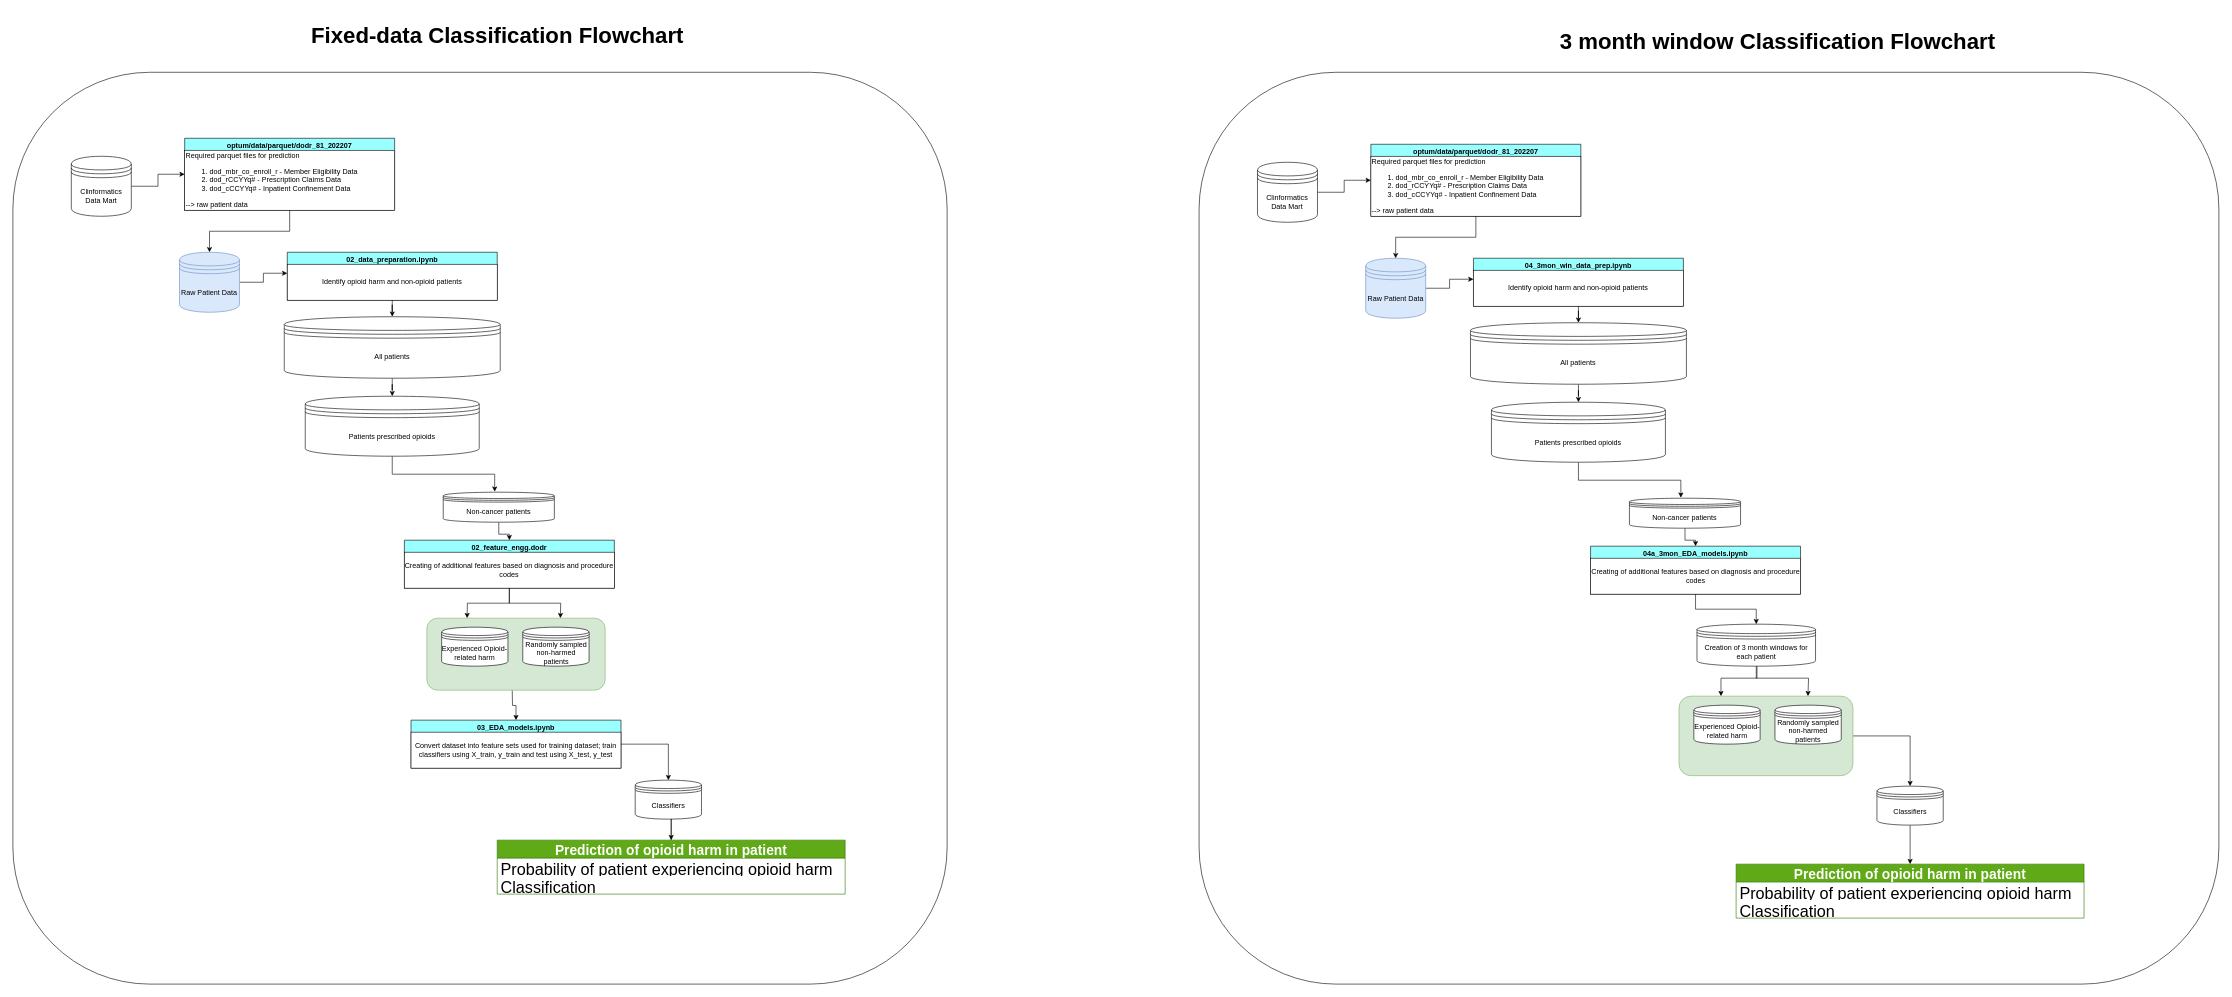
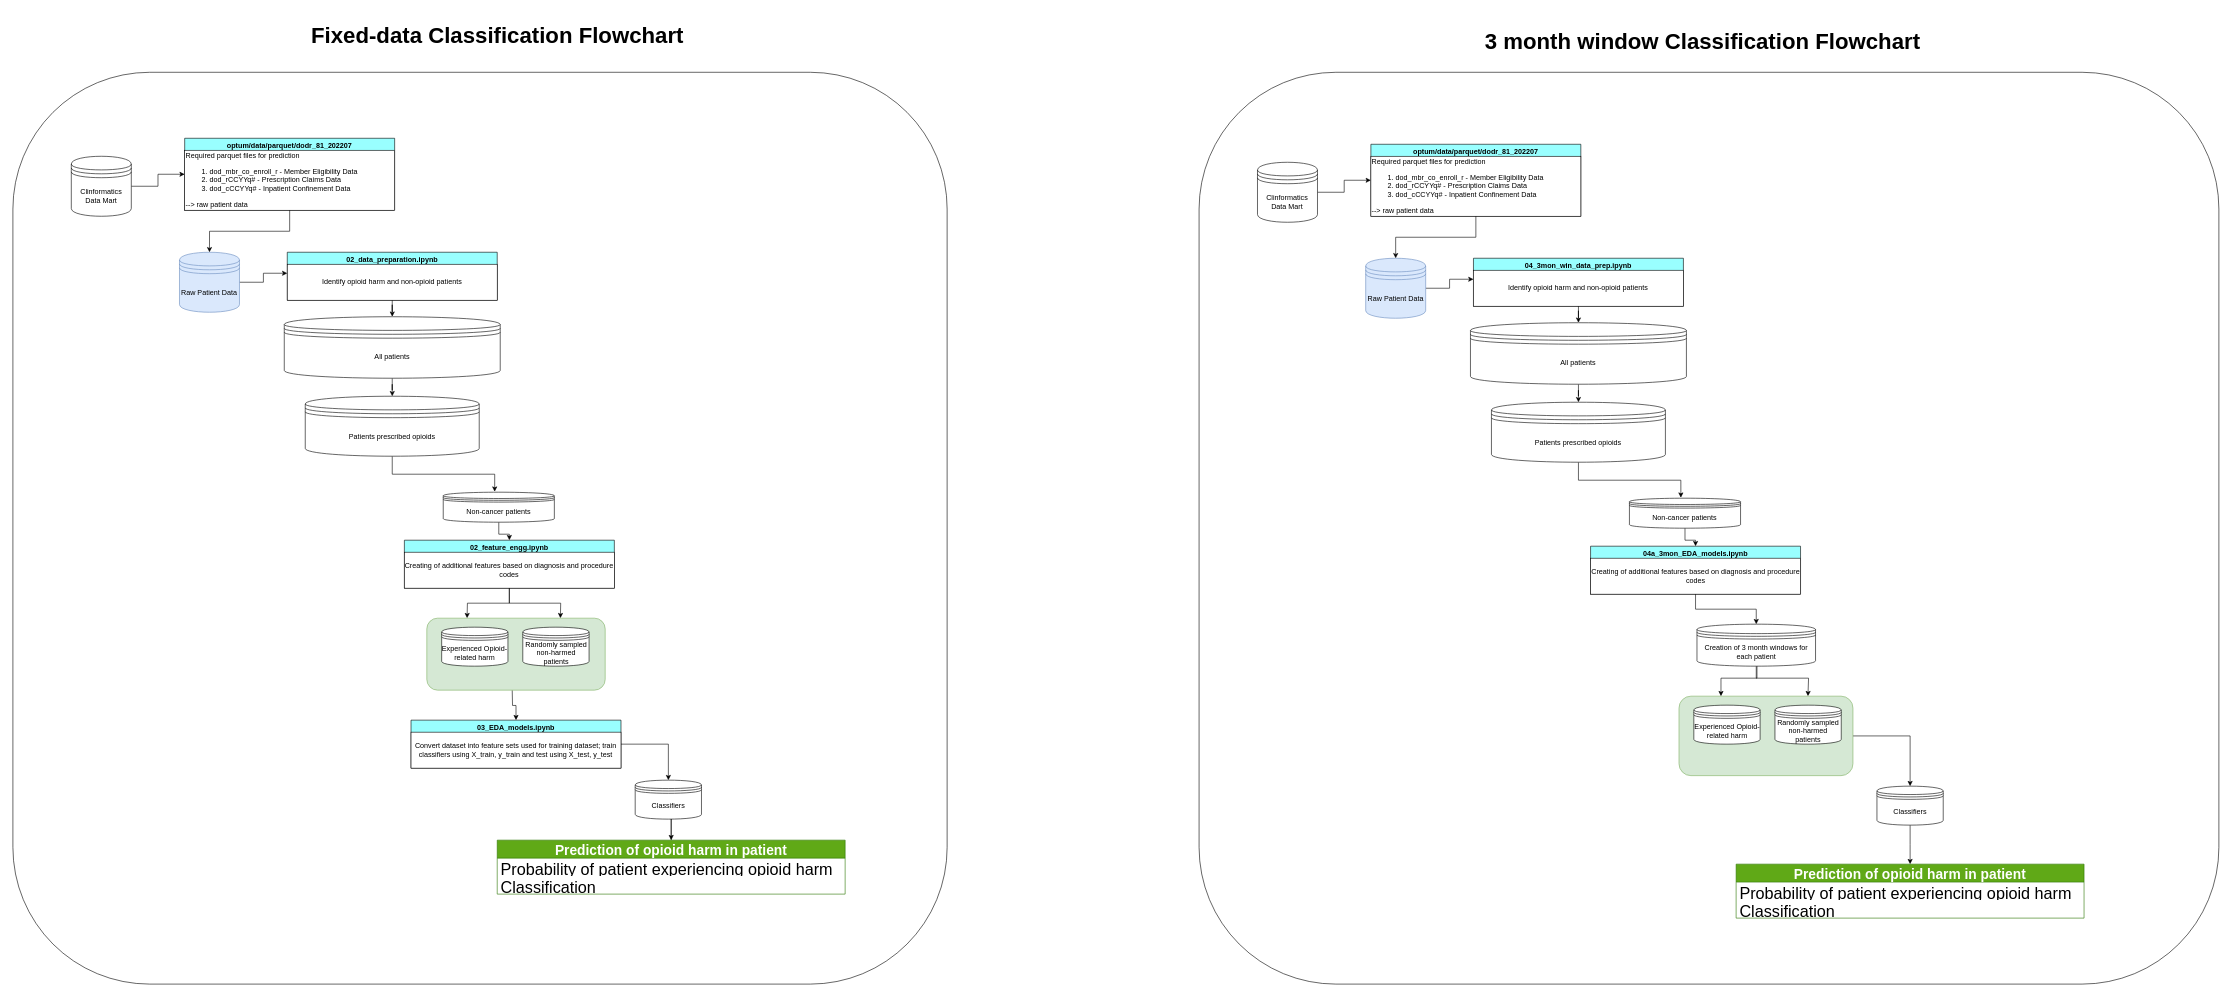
- <mxCell id="65" value="&lt;span style=&quot;font-size: 37px;&quot;&gt;3 month window Classification Flowchart&lt;/span&gt;" style="text;strokeColor=none;fillColor=none;html=1;fontSize=24;fontStyle=1;verticalAlign=middle;align=center;" vertex="1" parent="1"><mxGeometry x="2585.5" y="30" width="752.38" height="80" as="geometry" /></mxCell>
+ <mxCell id="65" value="&lt;span style=&quot;font-size: 37px;&quot;&gt;3 month window Classification Flowchart&lt;/span&gt;" style="text;strokeColor=none;fillColor=none;html=1;fontSize=24;fontStyle=1;verticalAlign=middle;align=center;" vertex="1" parent="1"><mxGeometry x="2460.5" y="30" width="752.38" height="80" as="geometry" /></mxCell>
- <mxCell id="29" value="02_feature_engg.dodr" style="swimlane;fillColor=#99FFFF;" vertex="1" parent="1"><mxGeometry x="673.24" y="900" width="350.0" height="80" as="geometry" /></mxCell>
+ <mxCell id="29" value="02_feature_engg.ipynb" style="swimlane;fillColor=#99FFFF;" vertex="1" parent="1"><mxGeometry x="673.24" y="900" width="350.0" height="80" as="geometry" /></mxCell>
